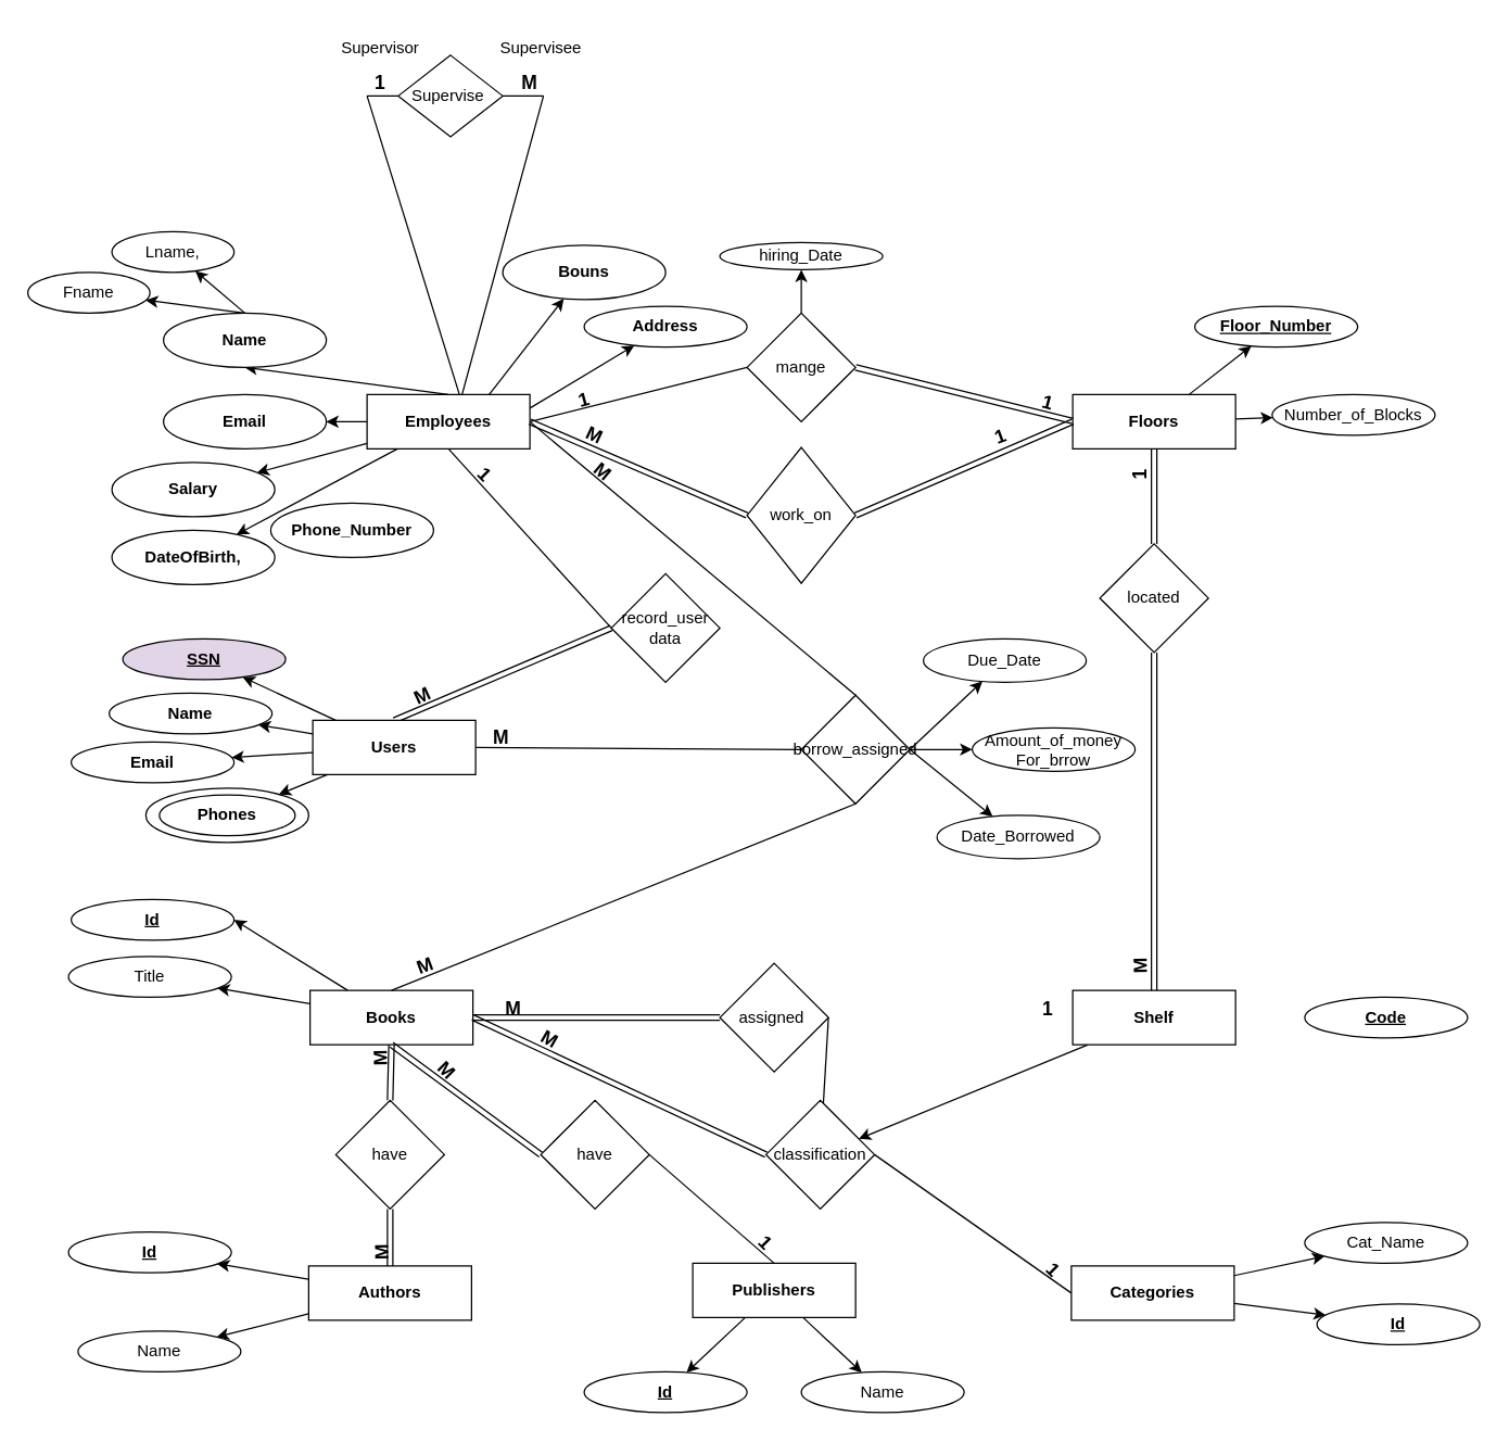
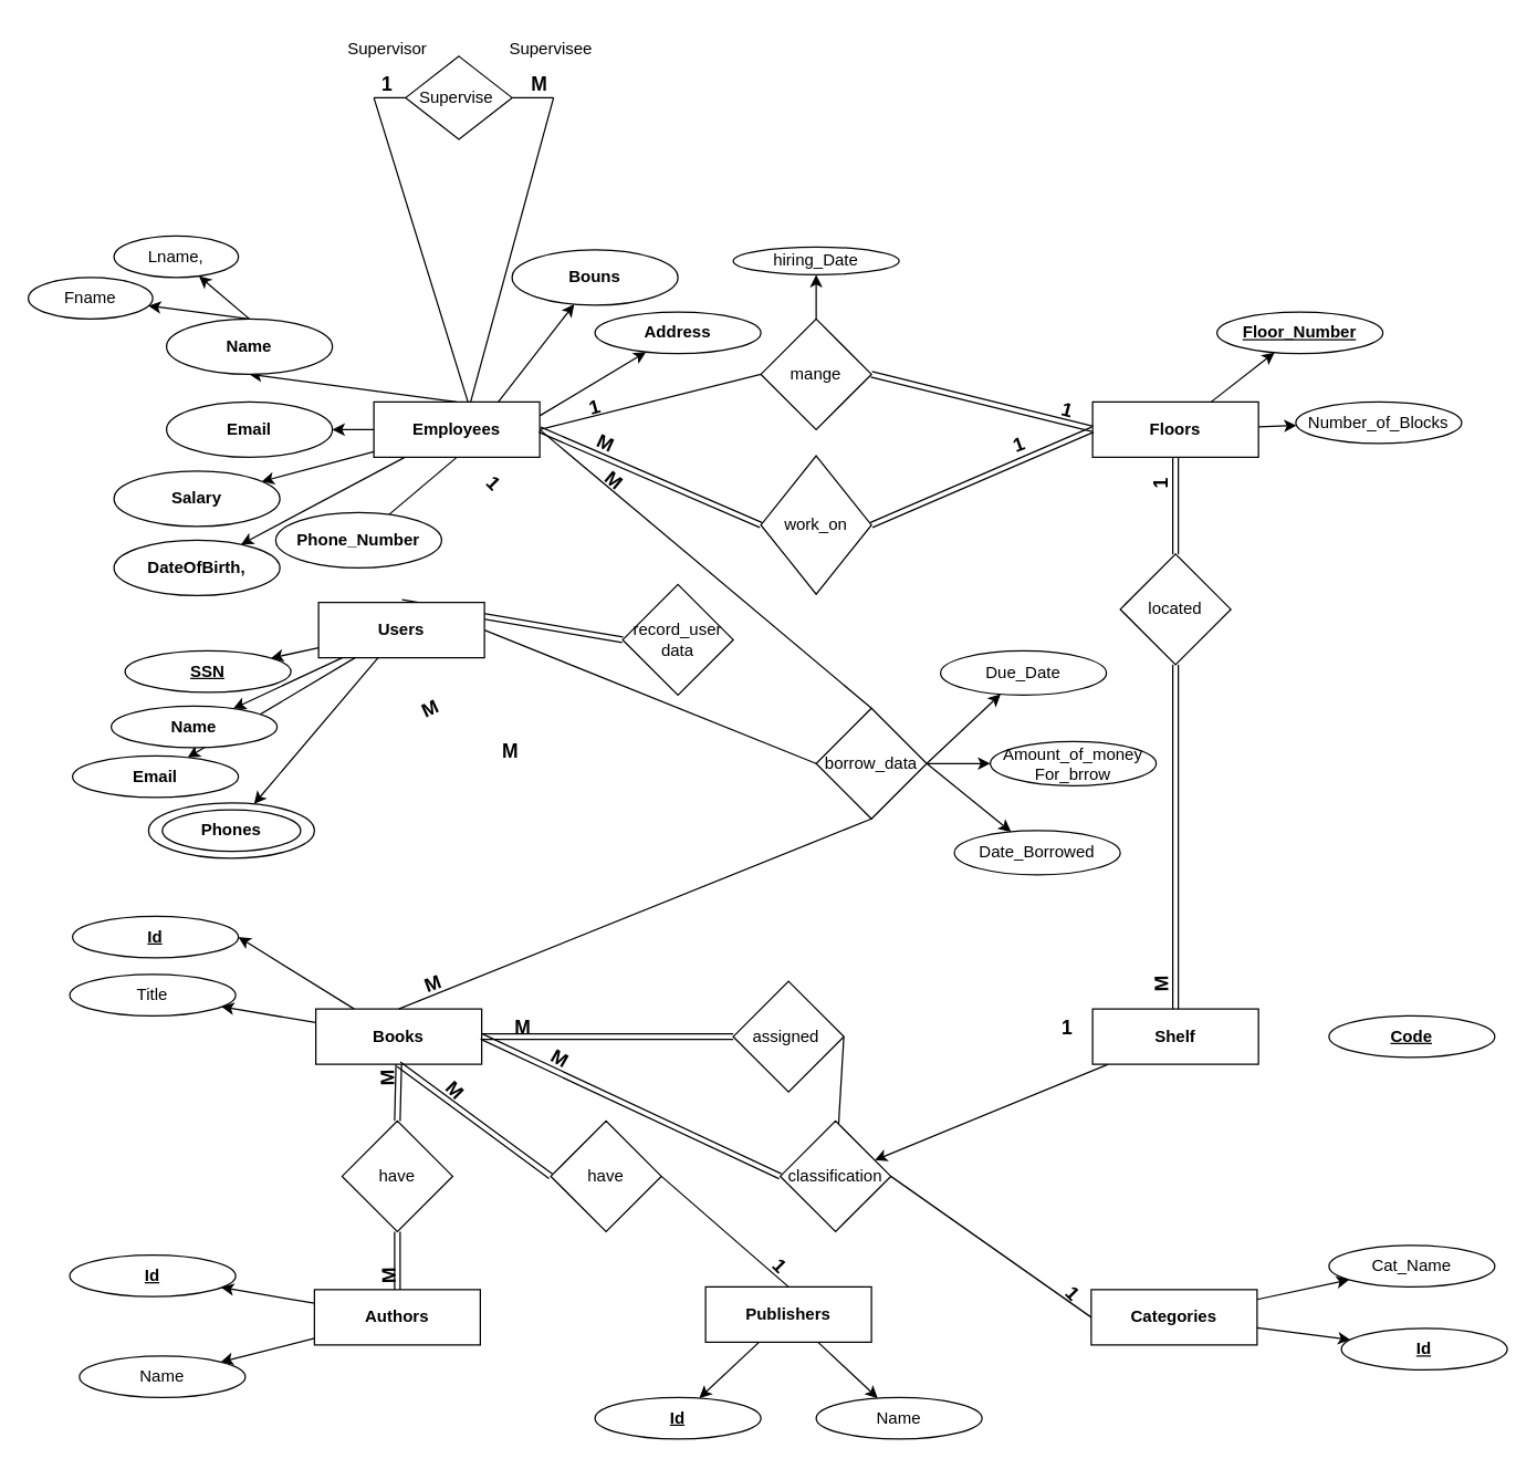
- <mxCell id="71" value="" style="endArrow=none;html=1;rounded=0;entryX=0;entryY=0.5;entryDx=0;entryDy=0;exitX=0.5;exitY=1;exitDx=0;exitDy=0;" edge="1" parent="1" source="9" target="69"><mxGeometry width="50" height="50" relative="1" as="geometry"><mxPoint x="490" y="570" as="sourcePoint" /><mxPoint x="540" y="520" as="targetPoint" /></mxGeometry></mxCell>
+ <mxCell id="71" value="" style="endArrow=none;html=1;rounded=0;exitX=0.5;exitY=1;exitDx=0;exitDy=0;" edge="1" parent="1" source="9" target="20"><mxGeometry width="50" height="50" relative="1" as="geometry"><mxPoint x="490" y="570" as="sourcePoint" /><mxPoint x="540" y="520" as="targetPoint" /></mxGeometry></mxCell>
- <mxCell id="112" value="&lt;b&gt;&lt;u&gt;SSN&lt;/u&gt;&lt;/b&gt;" style="ellipse;whiteSpace=wrap;html=1;fillColor=#e1d5e7;" vertex="1" parent="1"><mxGeometry x="90" y="470" width="120" height="30" as="geometry" /></mxCell>
+ <mxCell id="112" value="&lt;b&gt;&lt;u&gt;SSN&lt;/u&gt;&lt;/b&gt;" style="ellipse;whiteSpace=wrap;html=1;" vertex="1" parent="1"><mxGeometry x="90" y="470" width="120" height="30" as="geometry" /></mxCell>
- <mxCell id="111" value="&lt;b&gt;Users&lt;/b&gt;" style="rounded=0;whiteSpace=wrap;html=1;" vertex="1" parent="1"><mxGeometry x="230" y="530" width="120" height="40" as="geometry" /></mxCell>
+ <mxCell id="111" value="&lt;b&gt;Users&lt;/b&gt;" style="rounded=0;whiteSpace=wrap;html=1;" vertex="1" parent="1"><mxGeometry x="230" y="435" width="120" height="40" as="geometry" /></mxCell>
- <mxCell id="74" value="borrow_assigned" style="rhombus;whiteSpace=wrap;html=1;" vertex="1" parent="1"><mxGeometry x="590" y="511.5" width="80" height="80" as="geometry" /></mxCell>
+ <mxCell id="74" value="borrow_data" style="rhombus;whiteSpace=wrap;html=1;" vertex="1" parent="1"><mxGeometry x="590" y="511.5" width="80" height="80" as="geometry" /></mxCell>
